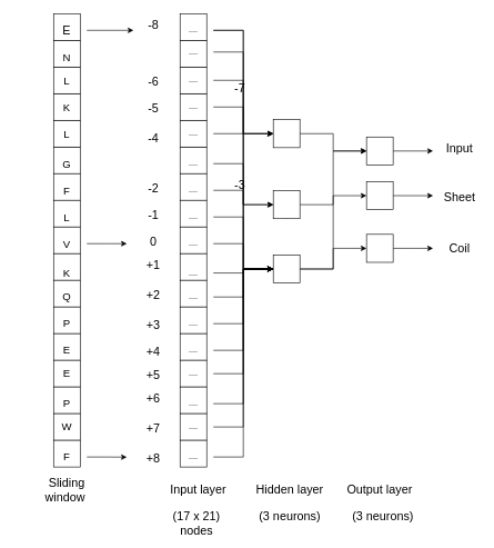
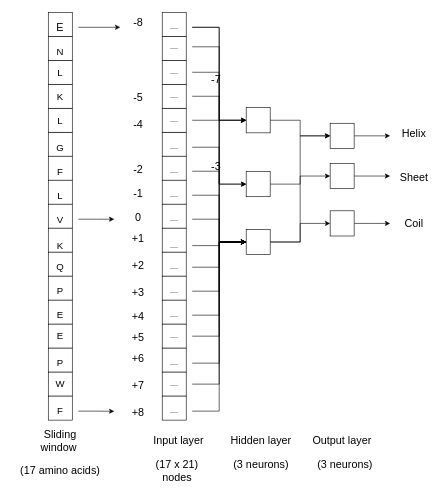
- <mxCell id="93" value="&lt;span style=&quot;font-size: 18px;&quot;&gt;-6&lt;/span&gt;" style="text;html=1;strokeColor=none;fillColor=none;align=center;verticalAlign=middle;whiteSpace=wrap;rounded=0;" vertex="1" parent="1"><mxGeometry x="200" y="107.5" width="60" height="30" as="geometry" /></mxCell>
- <mxCell id="122" value="&lt;font style=&quot;font-size: 18px;&quot;&gt;Input&lt;/font&gt;" style="text;html=1;strokeColor=none;fillColor=none;align=center;verticalAlign=middle;whiteSpace=wrap;rounded=0;" vertex="1" parent="1"><mxGeometry x="660" y="207" width="60" height="30" as="geometry" /></mxCell>
+ <mxCell id="122" value="&lt;font style=&quot;font-size: 18px;&quot;&gt;Helix&lt;/font&gt;" style="text;html=1;strokeColor=none;fillColor=none;align=center;verticalAlign=middle;whiteSpace=wrap;rounded=0;" vertex="1" parent="1"><mxGeometry x="660" y="207" width="60" height="30" as="geometry" /></mxCell>
+ <mxCell id="132" value="&lt;font style=&quot;font-size: 18px;&quot;&gt;(17 amino acids)&lt;/font&gt;" style="text;html=1;strokeColor=none;fillColor=none;align=center;verticalAlign=middle;whiteSpace=wrap;rounded=0;" vertex="1" parent="1"><mxGeometry x="20" y="770" width="160" height="30" as="geometry" /></mxCell>
